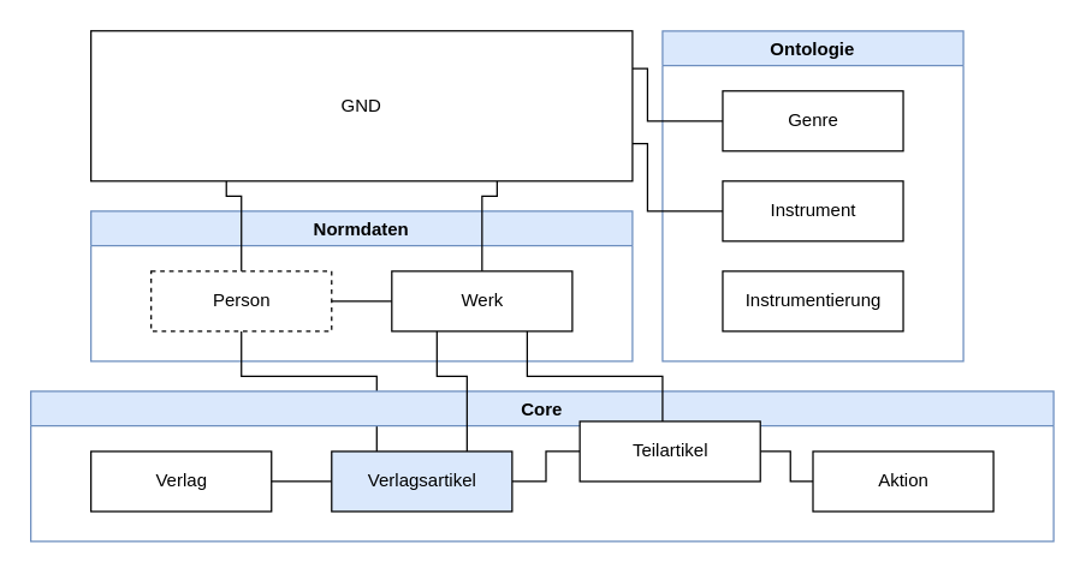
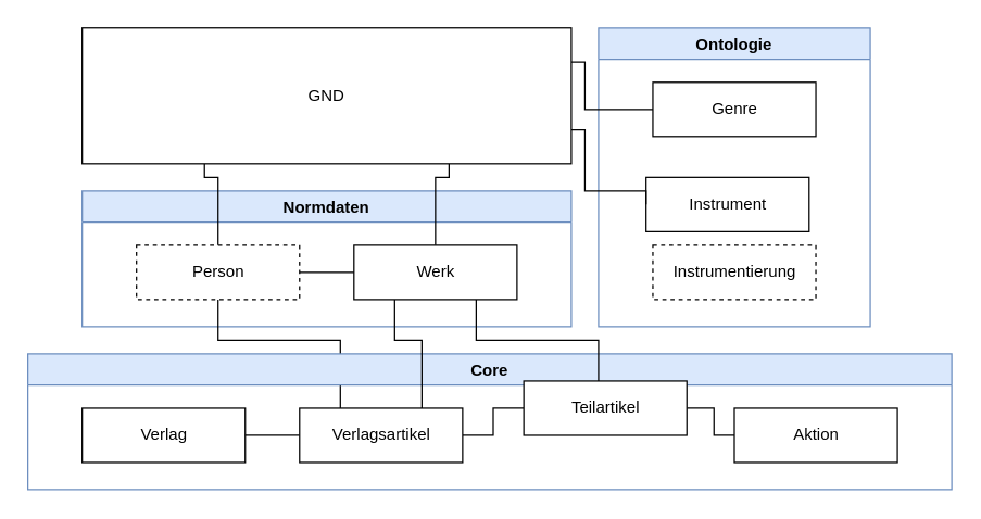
- <mxCell id="8" value="Instrument" style="html=1;" vertex="1" parent="7"><mxGeometry x="40" y="100" width="120" height="40" as="geometry" /></mxCell>
+ <mxCell id="8" value="Instrument" style="html=1;" vertex="1" parent="7"><mxGeometry x="35" y="110" width="120" height="40" as="geometry" /></mxCell>
- <mxCell id="9" value="Instrumentierung" style="html=1;" vertex="1" parent="7"><mxGeometry x="40" y="160" width="120" height="40" as="geometry" /></mxCell>
+ <mxCell id="9" value="Instrumentierung" style="html=1;dashed=1;" vertex="1" parent="7"><mxGeometry x="40" y="160" width="120" height="40" as="geometry" /></mxCell>
- <mxCell id="20" value="Verlagsartikel" style="html=1;fillColor=#dae8fc;" vertex="1" parent="16"><mxGeometry x="200" y="40" width="120" height="40" as="geometry" /></mxCell>
+ <mxCell id="20" value="Verlagsartikel" style="html=1;" vertex="1" parent="16"><mxGeometry x="200" y="40" width="120" height="40" as="geometry" /></mxCell>
